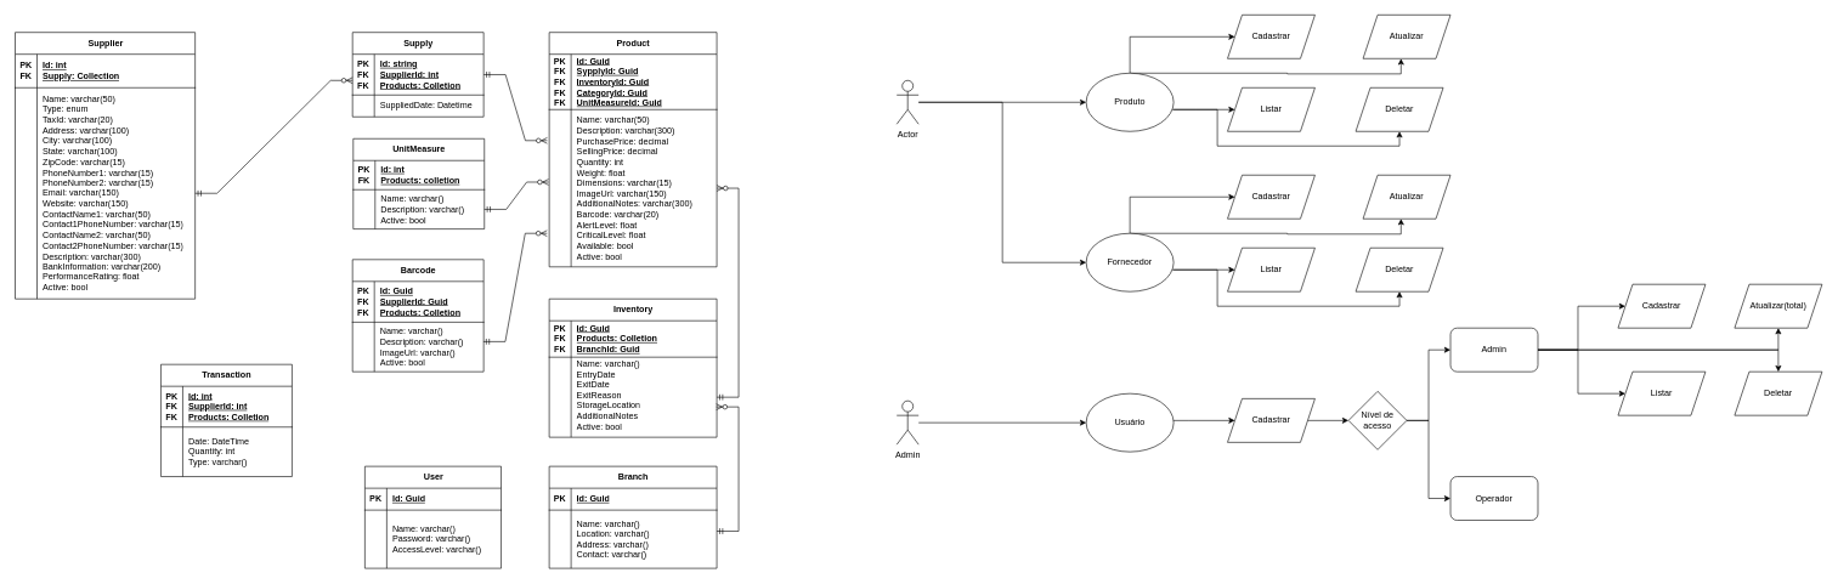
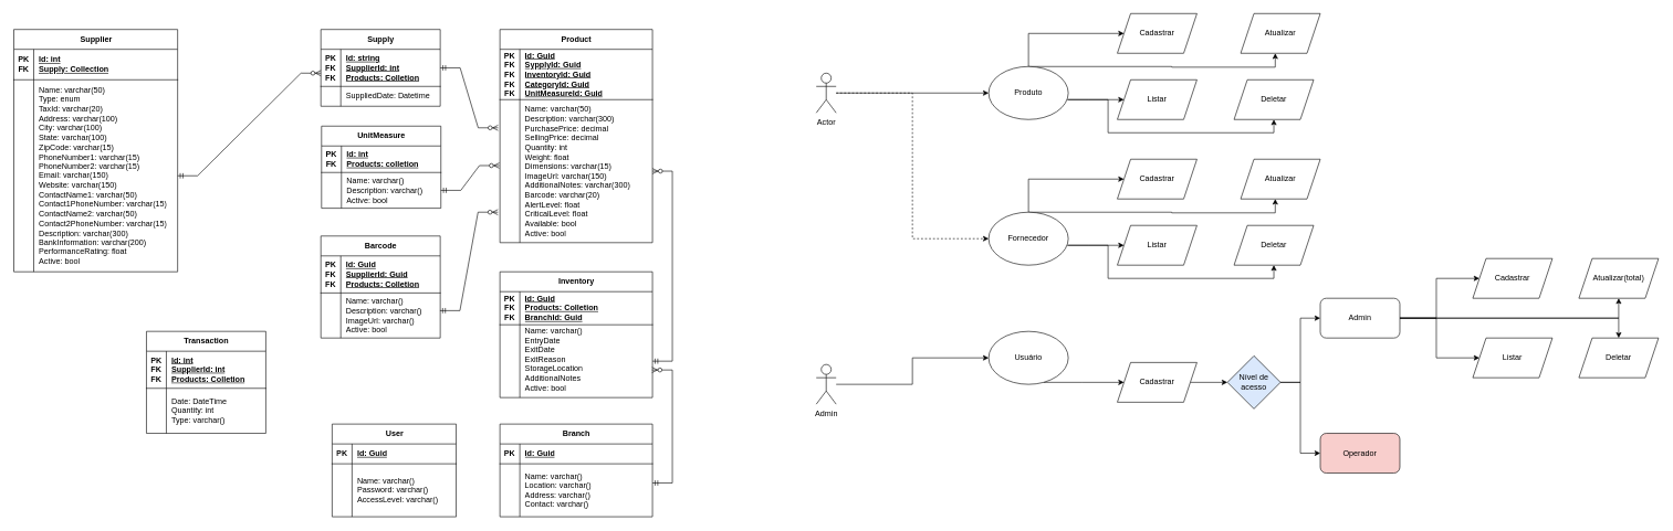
- <mxCell id="72" style="edgeStyle=orthogonalEdgeStyle;rounded=0;orthogonalLoop=1;jettySize=auto;html=1;entryX=0;entryY=0.5;entryDx=0;entryDy=0;" edge="1" parent="1" source="73" target="87"><mxGeometry relative="1" as="geometry" /></mxCell>
+ <mxCell id="72" style="edgeStyle=orthogonalEdgeStyle;rounded=0;orthogonalLoop=1;jettySize=auto;html=1;entryX=0;entryY=0.5;entryDx=0;entryDy=0;dashed=1;" edge="1" parent="1" source="73" target="87"><mxGeometry relative="1" as="geometry" /></mxCell>
- <mxCell id="100" value="Nível de&lt;br&gt;acesso" style="rhombus;whiteSpace=wrap;html=1;" vertex="1" parent="1"><mxGeometry x="1850" y="537" width="80" height="80" as="geometry" /></mxCell>
+ <mxCell id="100" value="Nível de&lt;br&gt;acesso" style="rhombus;whiteSpace=wrap;html=1;fillColor=#dae8fc;" vertex="1" parent="1"><mxGeometry x="1850" y="537" width="80" height="80" as="geometry" /></mxCell>
- <mxCell id="93" value="Usuário" style="ellipse;whiteSpace=wrap;html=1;" vertex="1" parent="1"><mxGeometry x="1490" y="540" width="120" height="80" as="geometry" /></mxCell>
+ <mxCell id="93" value="Usuário" style="ellipse;whiteSpace=wrap;html=1;" vertex="1" parent="1"><mxGeometry x="1490" y="500" width="120" height="80" as="geometry" /></mxCell>
- <mxCell id="106" value="Operador" style="rounded=1;whiteSpace=wrap;html=1;" vertex="1" parent="1"><mxGeometry x="1990" y="654" width="120" height="60" as="geometry" /></mxCell>
+ <mxCell id="106" value="Operador" style="rounded=1;whiteSpace=wrap;html=1;fillColor=#f8cecc;" vertex="1" parent="1"><mxGeometry x="1990" y="654" width="120" height="60" as="geometry" /></mxCell>
